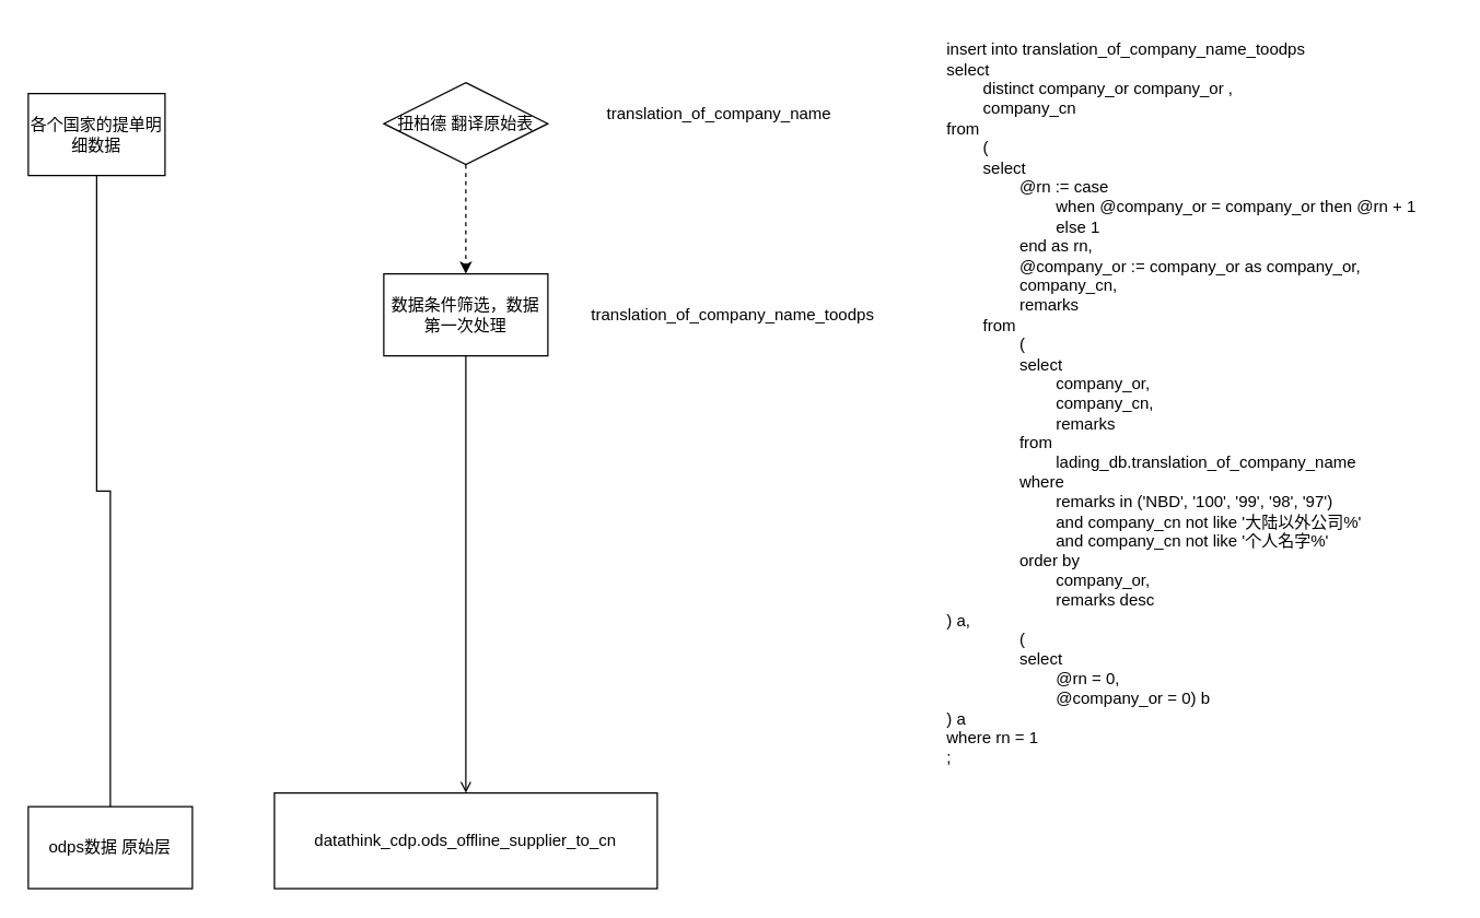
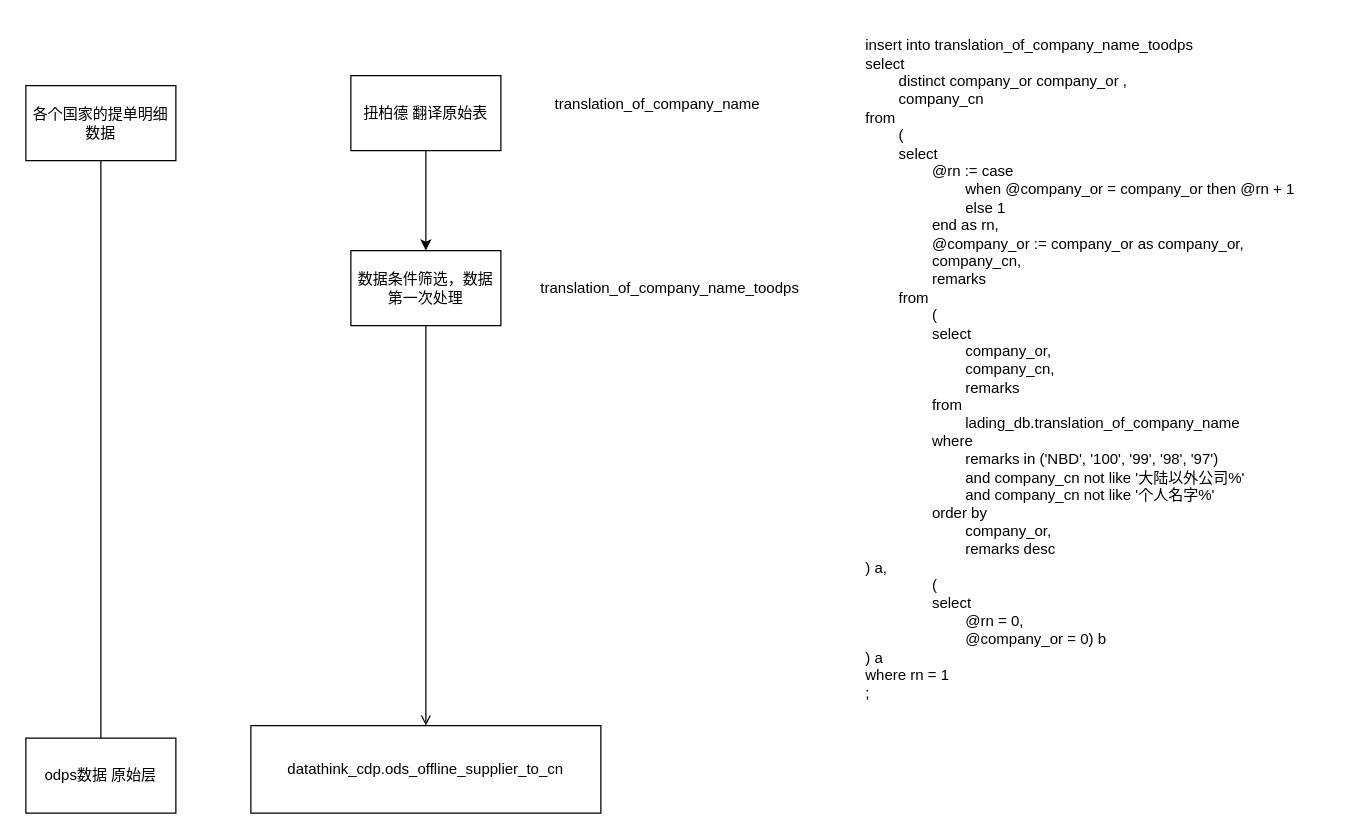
- <mxCell id="3" value="扭柏德 翻译原始表" style="rhombus;whiteSpace=wrap;html=1;" vertex="1" parent="1"><mxGeometry x="280" y="60" width="120" height="60" as="geometry" /></mxCell>
+ <mxCell id="3" value="扭柏德 翻译原始表" style="rounded=0;whiteSpace=wrap;html=1;" vertex="1" parent="1"><mxGeometry x="280" y="60" width="120" height="60" as="geometry" /></mxCell>
- <mxCell id="9" value="各个国家的提单明细数据" style="whiteSpace=wrap;html=1;rounded=0;" vertex="1" parent="1"><mxGeometry x="20" y="68" width="100" height="60" as="geometry" /></mxCell>
+ <mxCell id="9" value="各个国家的提单明细数据" style="whiteSpace=wrap;html=1;rounded=0;" vertex="1" parent="1"><mxGeometry y="68" width="120" height="60" as="geometry" x="20" /></mxCell>
- <mxCell id="2" value="" style="edgeStyle=orthogonalEdgeStyle;rounded=0;orthogonalLoop=1;jettySize=auto;html=1;dashed=1;" edge="1" parent="1" source="3" target="5"><mxGeometry relative="1" as="geometry" /></mxCell>
+ <mxCell id="2" value="" style="edgeStyle=orthogonalEdgeStyle;rounded=0;orthogonalLoop=1;jettySize=auto;html=1;" edge="1" parent="1" source="3" target="5"><mxGeometry relative="1" as="geometry" /></mxCell>
